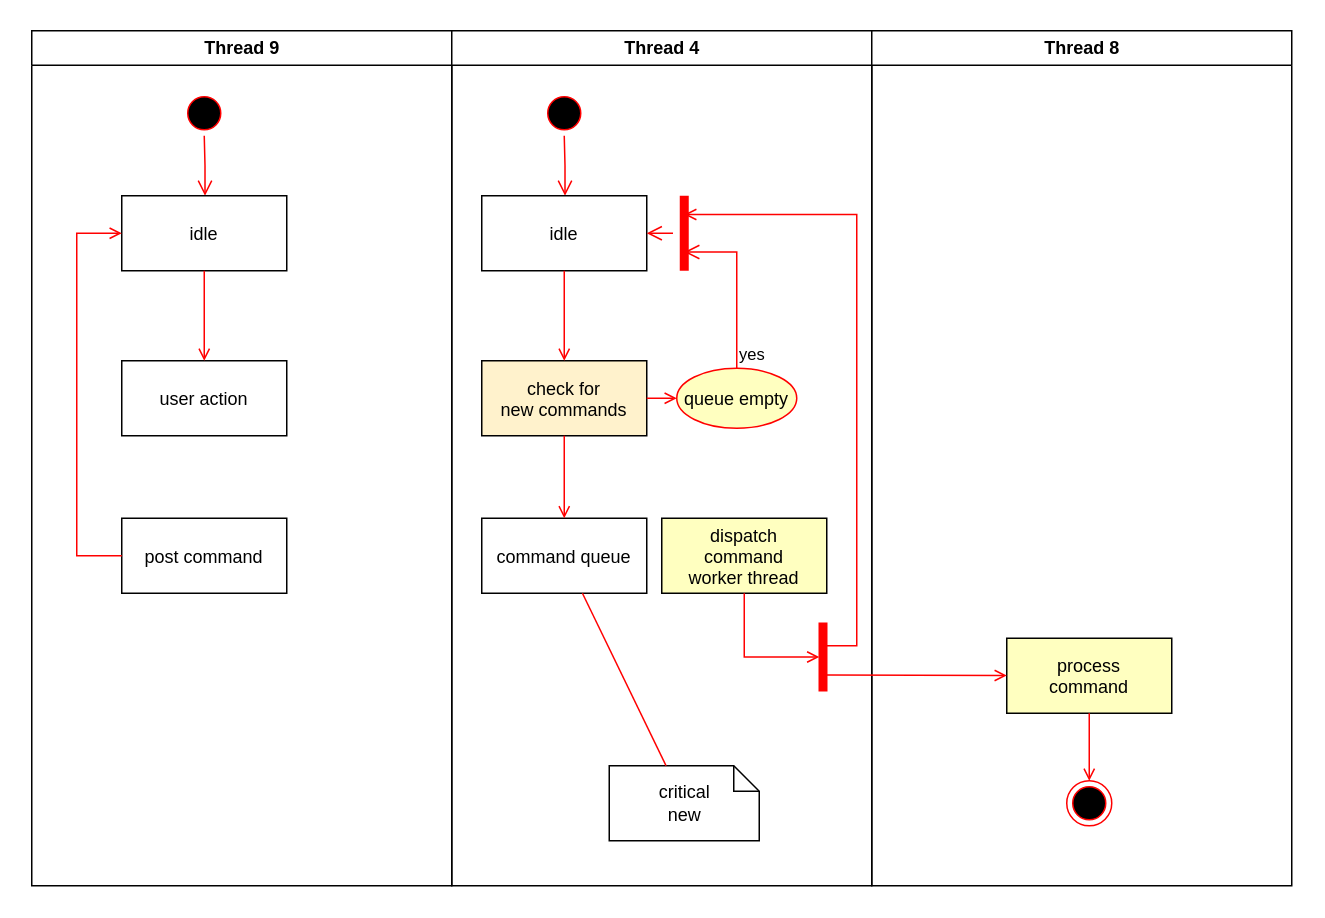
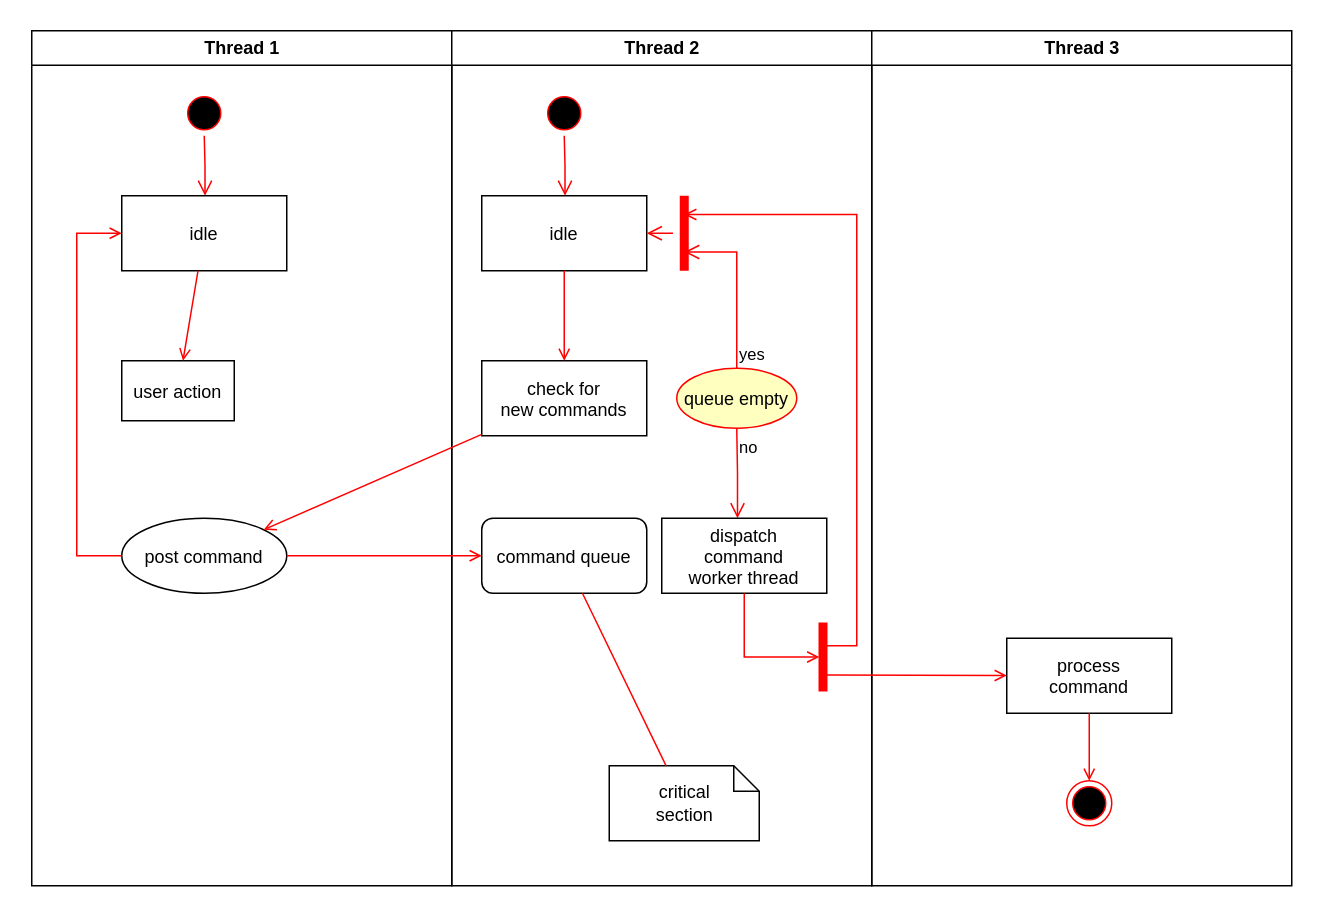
- <mxCell id="2" value="Thread 9" style="swimlane;whiteSpace=wrap" parent="1" vertex="1"><mxGeometry x="20.5" y="20" width="280" height="570" as="geometry" /></mxCell>
+ <mxCell id="2" value="Thread 1" style="swimlane;whiteSpace=wrap" parent="1" vertex="1"><mxGeometry x="20.5" y="20" width="280" height="570" as="geometry" /></mxCell>
- <mxCell id="10" value="Thread 4" style="swimlane;whiteSpace=wrap" parent="1" vertex="1"><mxGeometry x="300.5" y="20" width="280" height="570" as="geometry" /></mxCell>
+ <mxCell id="10" value="Thread 2" style="swimlane;whiteSpace=wrap" parent="1" vertex="1"><mxGeometry x="300.5" y="20" width="280" height="570" as="geometry" /></mxCell>
- <mxCell id="29" value="Thread 8" style="swimlane;whiteSpace=wrap" parent="1" vertex="1"><mxGeometry x="580.5" y="20" width="280" height="570" as="geometry" /></mxCell>
+ <mxCell id="29" value="Thread 3" style="swimlane;whiteSpace=wrap" parent="1" vertex="1"><mxGeometry x="580.5" y="20" width="280" height="570" as="geometry" /></mxCell>
- <mxCell id="6" value="user action" style="" parent="2" vertex="1"><mxGeometry x="60" y="220" width="110" height="50" as="geometry" /></mxCell>
+ <mxCell id="6" value="user action" style="" parent="2" vertex="1"><mxGeometry x="60" y="220" width="75" height="40" as="geometry" /></mxCell>
- <mxCell id="14" value="check for &#10;new commands" style="fillColor=#fff2cc;" parent="10" vertex="1"><mxGeometry x="20" y="220" width="110" height="50" as="geometry" /></mxCell>
+ <mxCell id="14" value="check for &#10;new commands" style="" parent="10" vertex="1"><mxGeometry x="20" y="220" width="110" height="50" as="geometry" /></mxCell>
- <mxCell id="21" value="" style="endArrow=open;strokeColor=#FF0000;endFill=1;rounded=0" parent="10" source="14" target="18" edge="1"><mxGeometry relative="1" as="geometry" /></mxCell>
+ <mxCell id="21" value="" style="endArrow=open;strokeColor=#FF0000;endFill=1;rounded=0;" parent="10" source="14" target="8" edge="1"><mxGeometry relative="1" as="geometry" /></mxCell>
+ <mxCell id="20" value="no" style="edgeStyle=elbowEdgeStyle;elbow=horizontal;align=left;verticalAlign=top;endArrow=open;endSize=8;strokeColor=#FF0000;endFill=1;rounded=0" parent="10" source="18" target="24" edge="1"><mxGeometry x="-1" relative="1" as="geometry"><mxPoint x="190" y="305" as="targetPoint" /></mxGeometry></mxCell>
- <mxCell id="17" value="" style="endArrow=open;strokeColor=#FF0000;endFill=1;rounded=0" parent="10" source="14" target="16" edge="1"><mxGeometry relative="1" as="geometry" /></mxCell>
- <mxCell id="8" value="post command" style="" parent="2" vertex="1"><mxGeometry x="60" y="325" width="110" height="50" as="geometry" /></mxCell>
+ <mxCell id="8" value="post command" style="ellipse;" parent="2" vertex="1"><mxGeometry x="60" y="325" width="110" height="50" as="geometry" /></mxCell>
+ <mxCell id="35" value="" style="endArrow=open;strokeColor=#FF0000;endFill=1;rounded=0" parent="1" source="8" target="16" edge="1"><mxGeometry relative="1" as="geometry" /></mxCell>
- <mxCell id="16" value="command queue" style="" parent="10" vertex="1"><mxGeometry x="20" y="325" width="110" height="50" as="geometry" /></mxCell>
+ <mxCell id="16" value="command queue" style="rounded=1;" parent="10" vertex="1"><mxGeometry x="20" y="325" width="110" height="50" as="geometry" /></mxCell>
- <mxCell id="24" value="dispatch&#10;command&#10;worker thread" style="fillColor=#ffffc0;" parent="10" vertex="1"><mxGeometry x="140" y="325" width="110" height="50" as="geometry" /></mxCell>
+ <mxCell id="24" value="dispatch&#10;command&#10;worker thread" style="" parent="10" vertex="1"><mxGeometry x="140" y="325" width="110" height="50" as="geometry" /></mxCell>
- <mxCell id="30" value="process&#10;command" style="fillColor=#ffffc0;" parent="29" vertex="1"><mxGeometry x="90" y="405" width="110" height="50" as="geometry" /></mxCell>
+ <mxCell id="30" value="process&#10;command" style="" parent="29" vertex="1"><mxGeometry x="90" y="405" width="110" height="50" as="geometry" /></mxCell>
- <mxCell id="25" value="critical&#10;new" style="shape=note;whiteSpace=wrap;size=17" parent="10" vertex="1"><mxGeometry x="105" y="490" width="100" height="50" as="geometry" /></mxCell>
+ <mxCell id="25" value="critical&#10;section" style="shape=note;whiteSpace=wrap;size=17" parent="10" vertex="1"><mxGeometry x="105" y="490" width="100" height="50" as="geometry" /></mxCell>
